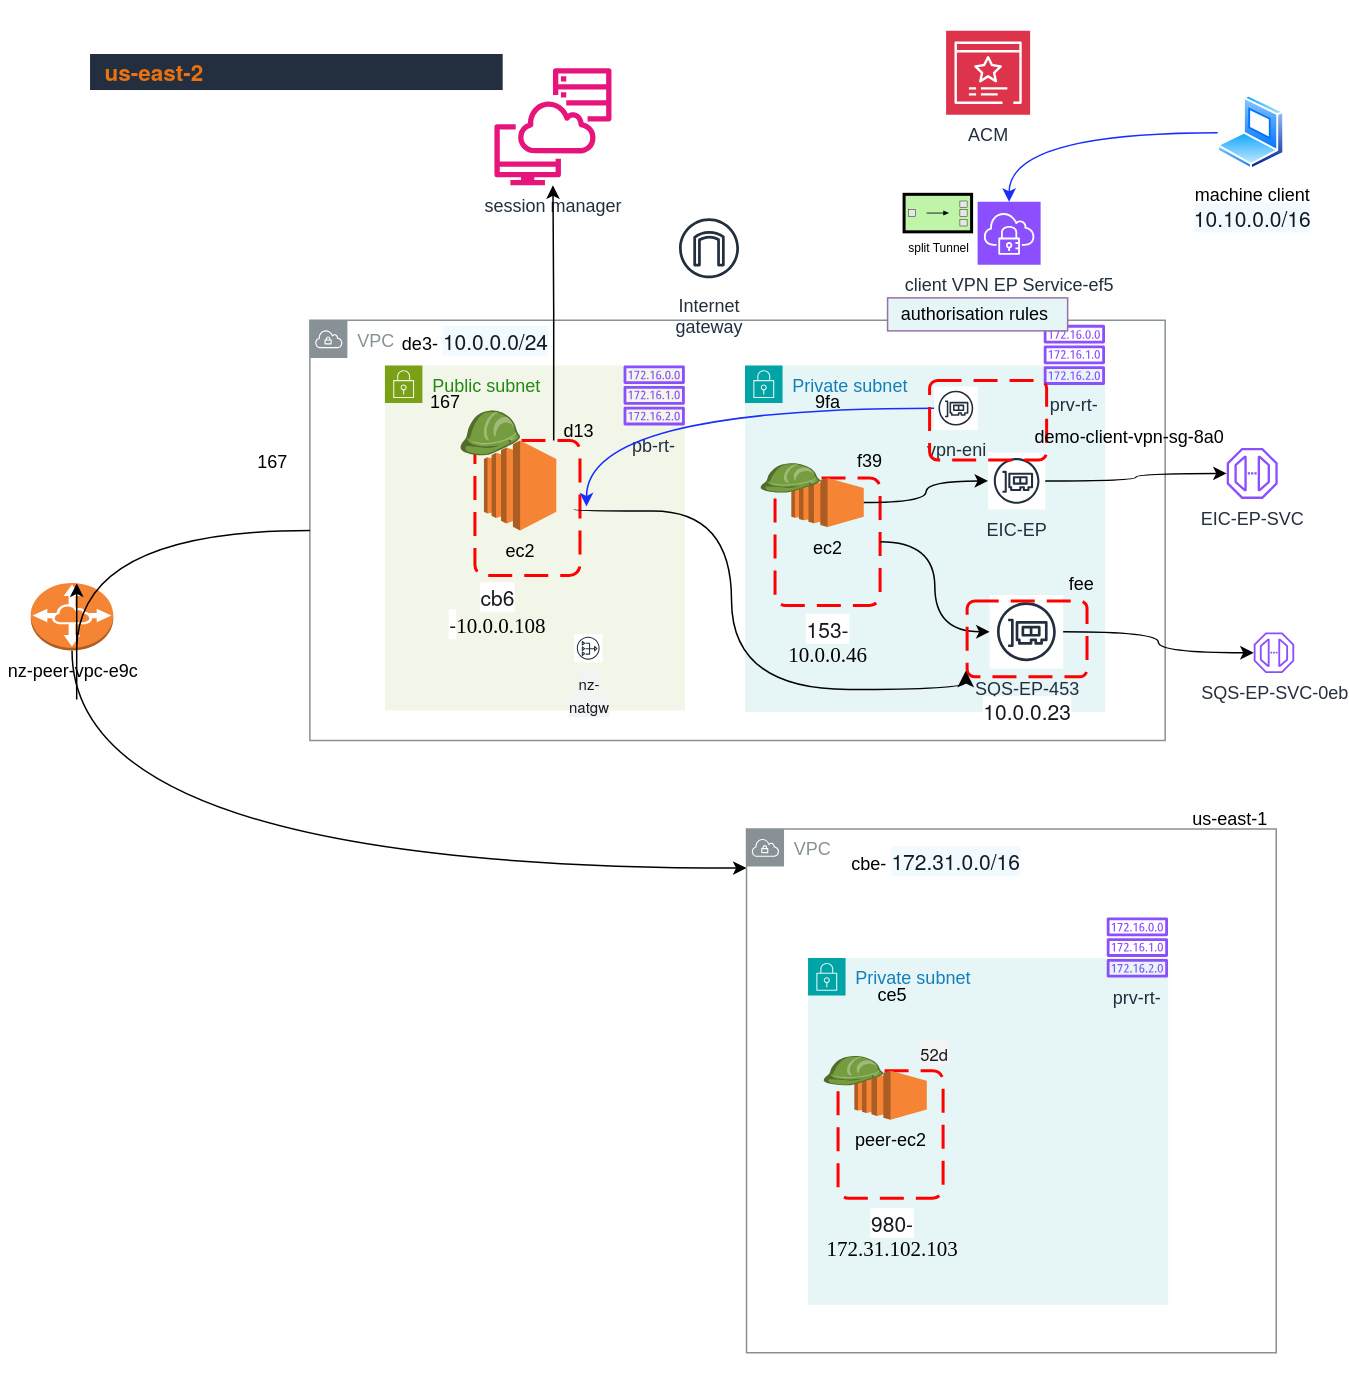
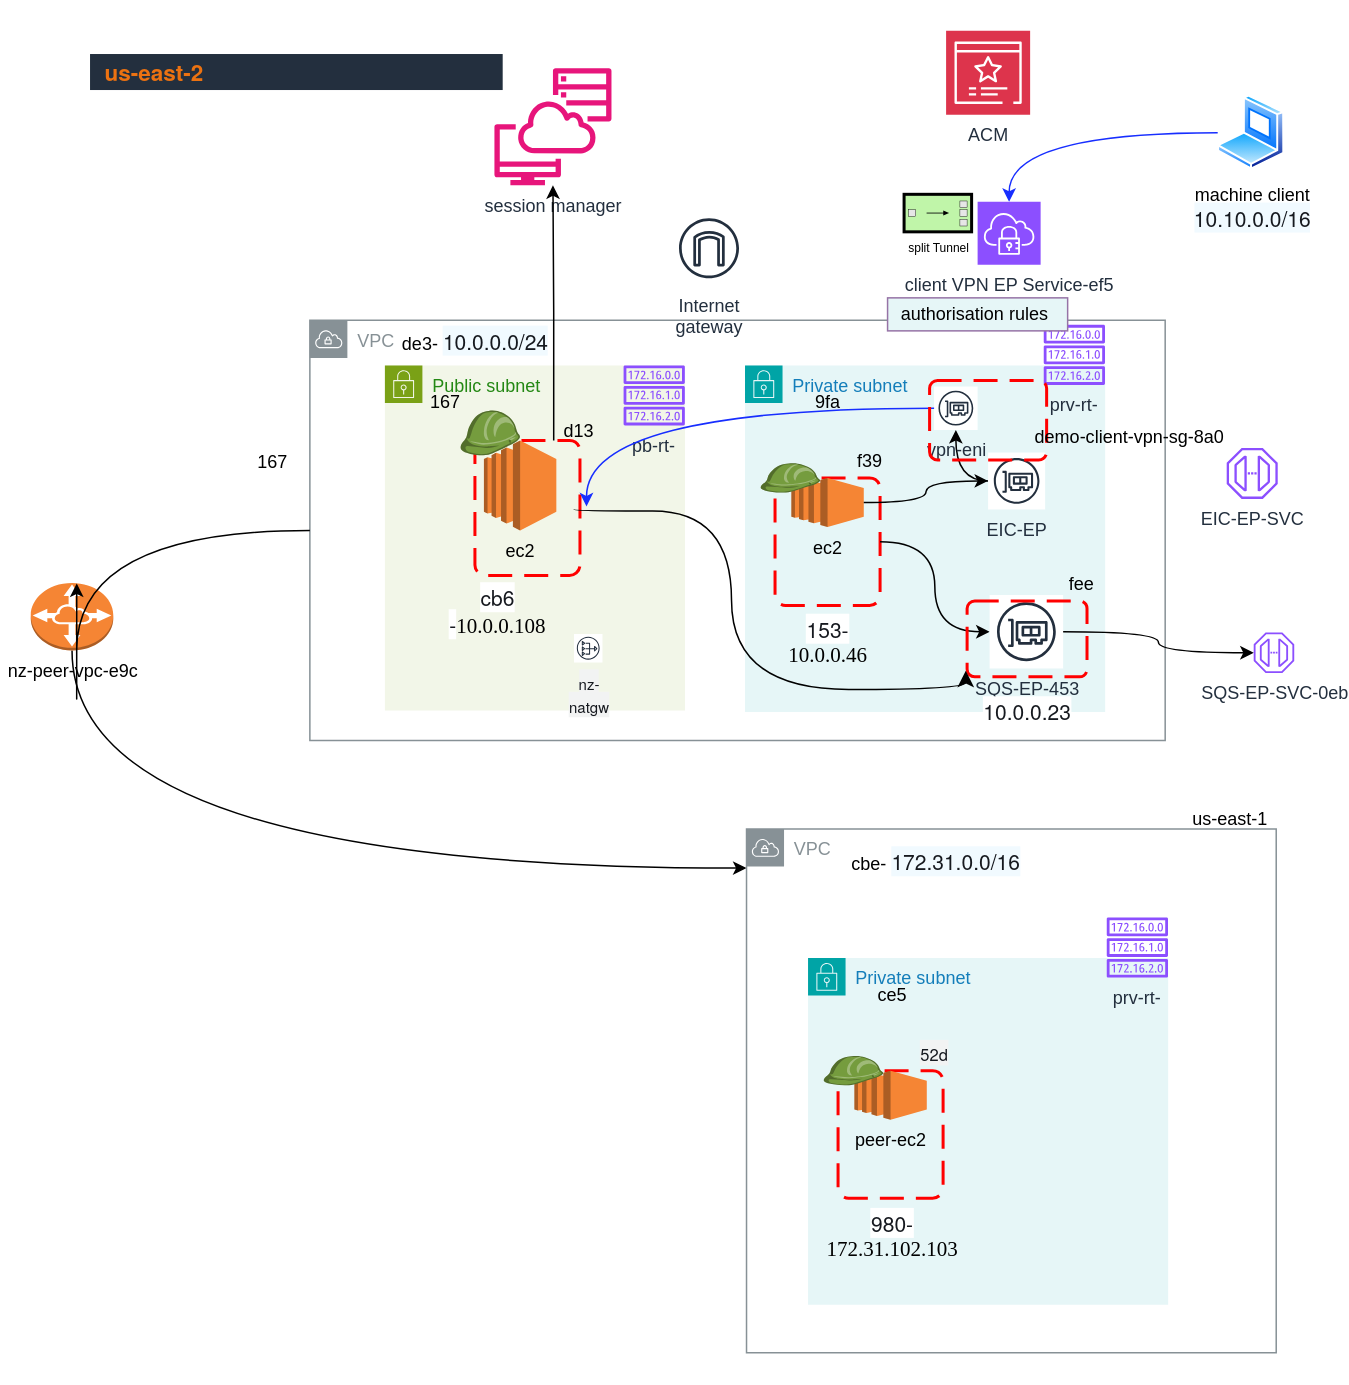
- <mxCell id="27" style="edgeStyle=orthogonalEdgeStyle;rounded=0;orthogonalLoop=1;jettySize=auto;html=1;curved=1;" parent="1" source="29" target="24" edge="1"><mxGeometry relative="1" as="geometry" /></mxCell>
+ <mxCell id="27" style="edgeStyle=orthogonalEdgeStyle;rounded=0;orthogonalLoop=1;jettySize=auto;html=1;curved=1;" parent="1" source="29" target="37" edge="1"><mxGeometry relative="1" as="geometry" /></mxCell>
